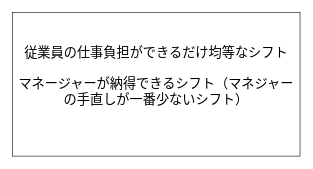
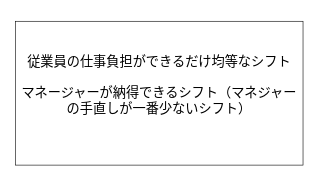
- <mxCell id="2" value="&lt;font style=&quot;font-size: 22px&quot;&gt;従業員の仕事負担ができるだけ均等なシフト&lt;br&gt;&lt;br&gt;マネージャーが納得できるシフト（マネジャーの手直しが一番少ないシフト）&lt;br&gt;&lt;br&gt;&lt;/font&gt;" style="rounded=0;whiteSpace=wrap;html=1;" vertex="1" parent="1"><mxGeometry x="20" y="20" width="480" height="240" as="geometry" /></mxCell>
+ <mxCell id="2" value="&lt;font style=&quot;font-size: 22px&quot;&gt;従業員の仕事負担ができるだけ均等なシフト&lt;br&gt;&lt;br&gt;マネージャーが納得できるシフト（マネジャーの手直しが一番少ないシフト）&lt;br&gt;&lt;br&gt;&lt;/font&gt;" style="rounded=0;whiteSpace=wrap;html=1;" vertex="1" parent="1"><mxGeometry x="25" y="35" width="480" height="240" as="geometry" /></mxCell>
